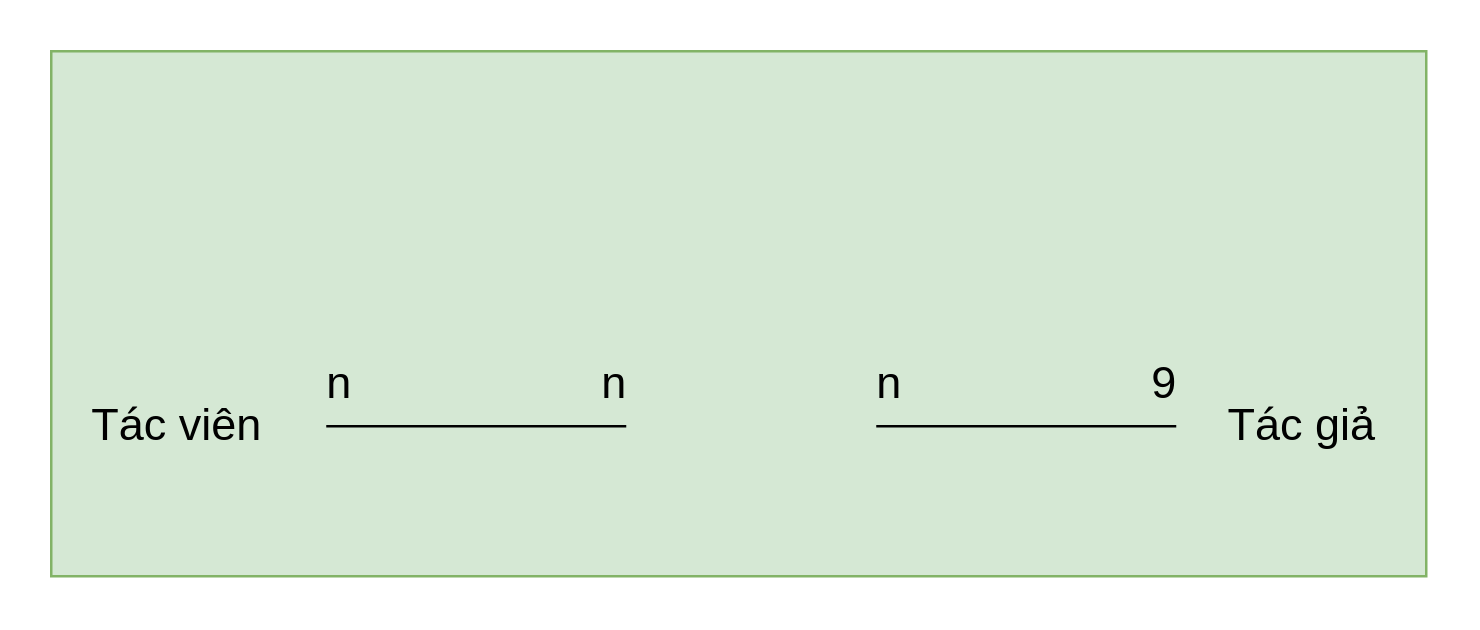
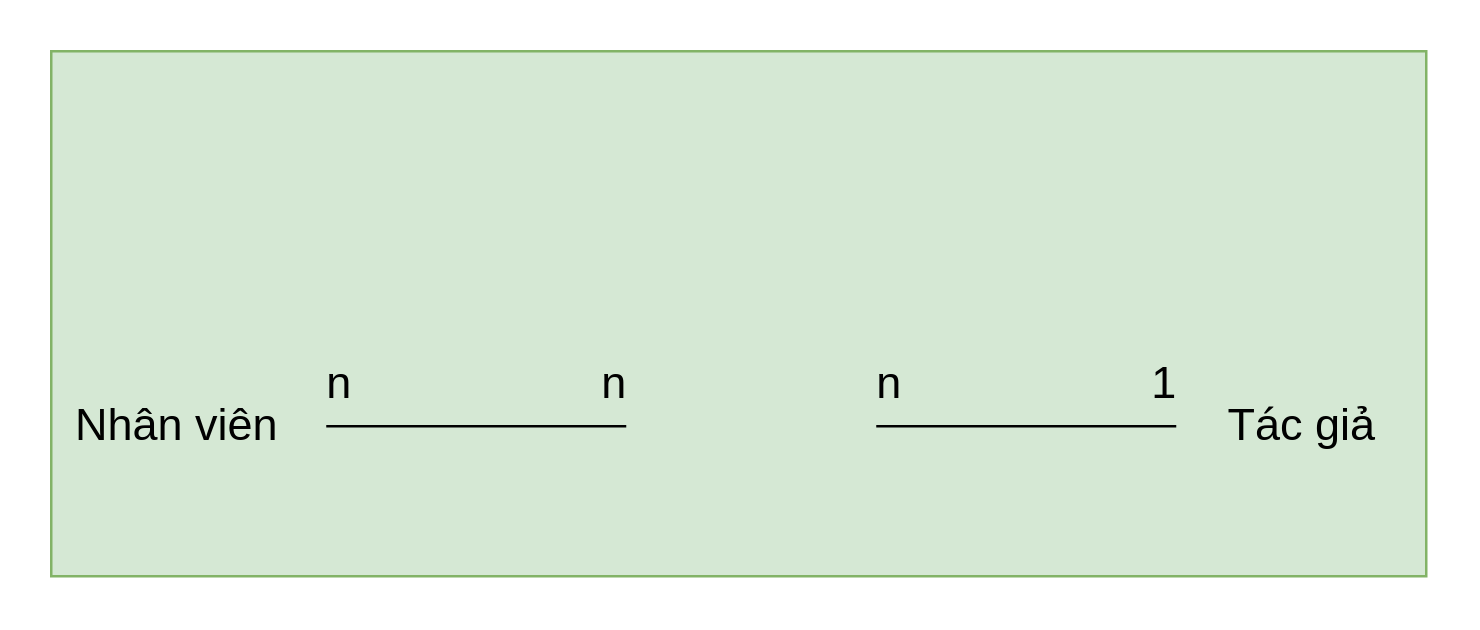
- <mxCell id="9" value="9" style="text;html=1;align=center;verticalAlign=middle;resizable=0;points=[];autosize=1;strokeColor=none;fillColor=none;fontSize=18;" vertex="1" parent="1"><mxGeometry x="450" y="133" width="30" height="40" as="geometry" /></mxCell>
+ <mxCell id="9" value="1" style="text;html=1;align=center;verticalAlign=middle;resizable=0;points=[];autosize=1;strokeColor=none;fillColor=none;fontSize=18;" vertex="1" parent="1"><mxGeometry x="450" y="133" width="30" height="40" as="geometry" /></mxCell>
- <mxCell id="5" value="Tác viên" style="text;html=1;align=center;verticalAlign=middle;resizable=0;points=[];autosize=1;strokeColor=none;fillColor=none;fontSize=18;" vertex="1" parent="1"><mxGeometry x="20" y="150" width="100" height="40" as="geometry" /></mxCell>
+ <mxCell id="5" value="Nhân viên" style="text;html=1;align=center;verticalAlign=middle;resizable=0;points=[];autosize=1;strokeColor=none;fillColor=none;fontSize=18;" vertex="1" parent="1"><mxGeometry x="20" y="150" width="100" height="40" as="geometry" /></mxCell>
